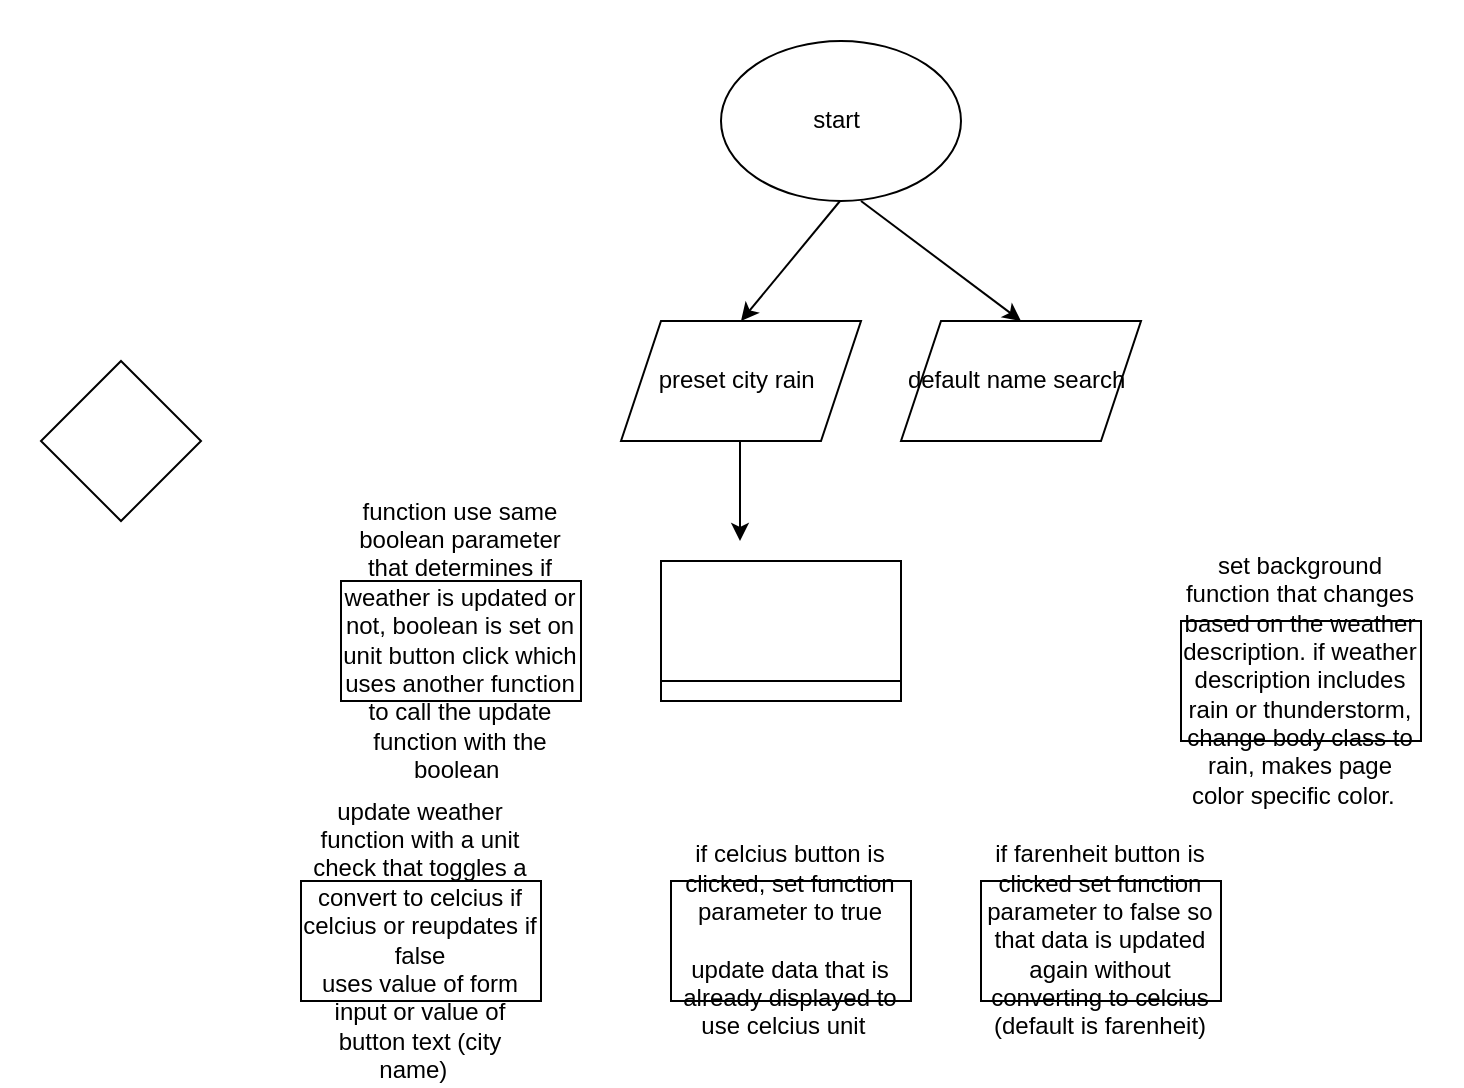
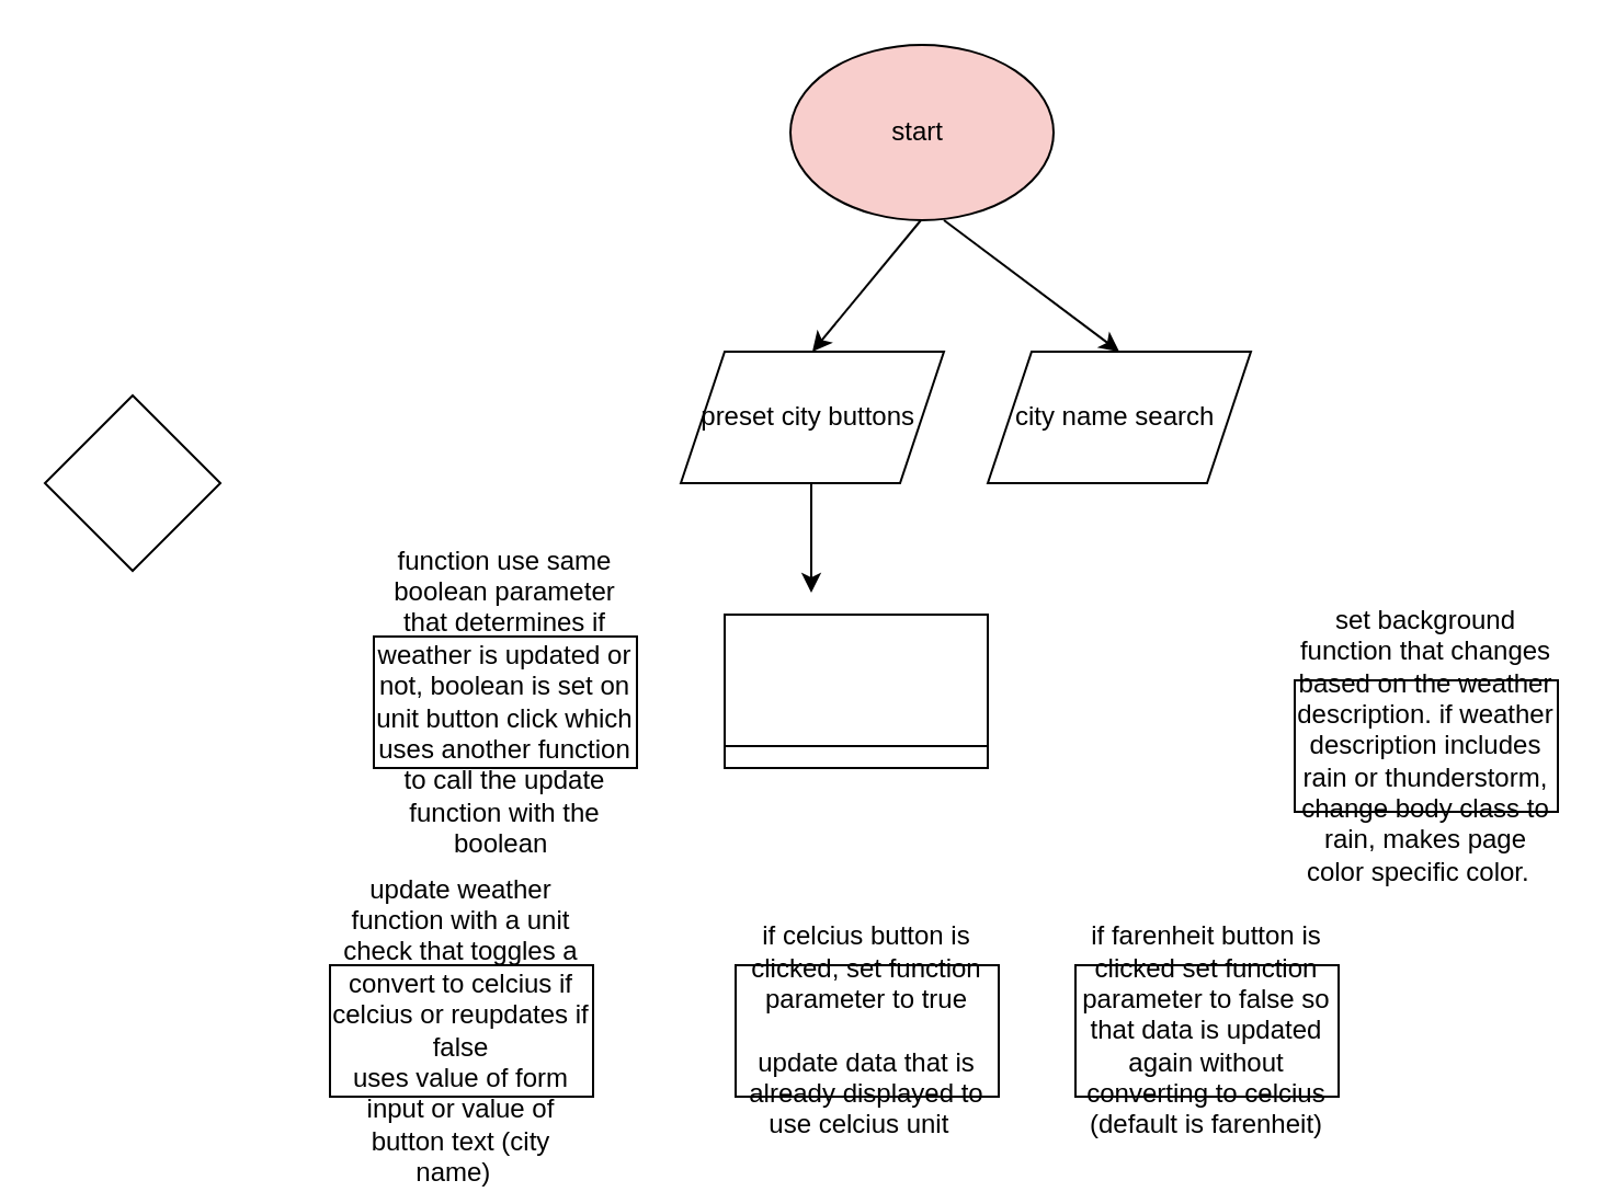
- <mxCell id="2" value="start&amp;nbsp;" style="ellipse;whiteSpace=wrap;html=1;" vertex="1" parent="1"><mxGeometry x="360" y="20" width="120" height="80" as="geometry" /></mxCell>
+ <mxCell id="2" value="start&amp;nbsp;" style="ellipse;whiteSpace=wrap;html=1;fillColor=#f8cecc;" vertex="1" parent="1"><mxGeometry x="360" y="20" width="120" height="80" as="geometry" /></mxCell>
- <mxCell id="3" value="preset city rain&amp;nbsp;" style="shape=parallelogram;perimeter=parallelogramPerimeter;whiteSpace=wrap;html=1;fixedSize=1;" vertex="1" parent="1"><mxGeometry x="310" y="160" width="120" height="60" as="geometry" /></mxCell>
+ <mxCell id="3" value="preset city buttons&amp;nbsp;" style="shape=parallelogram;perimeter=parallelogramPerimeter;whiteSpace=wrap;html=1;fixedSize=1;" vertex="1" parent="1"><mxGeometry x="310" y="160" width="120" height="60" as="geometry" /></mxCell>
- <mxCell id="6" value="default name search&amp;nbsp;" style="shape=parallelogram;perimeter=parallelogramPerimeter;whiteSpace=wrap;html=1;fixedSize=1;" vertex="1" parent="1"><mxGeometry x="450" y="160" width="120" height="60" as="geometry" /></mxCell>
+ <mxCell id="6" value="city name search&amp;nbsp;" style="shape=parallelogram;perimeter=parallelogramPerimeter;whiteSpace=wrap;html=1;fixedSize=1;" vertex="1" parent="1"><mxGeometry x="450" y="160" width="120" height="60" as="geometry" /></mxCell>
